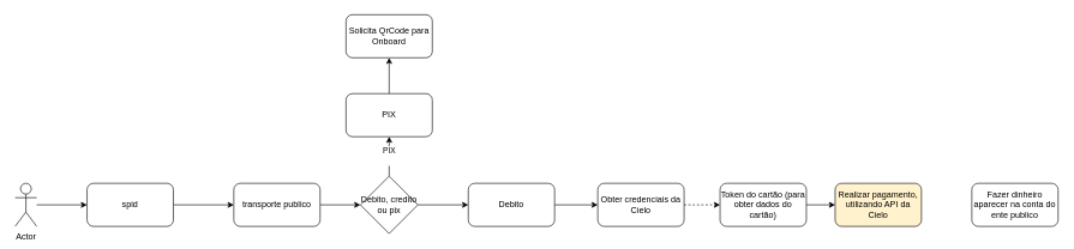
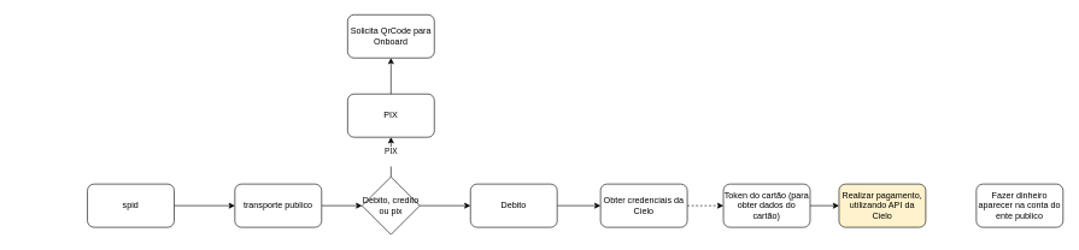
- <mxCell id="3" value="Actor" style="shape=umlActor;verticalLabelPosition=bottom;verticalAlign=top;html=1;outlineConnect=0;" vertex="1" parent="1"><mxGeometry x="20" y="255" width="30" height="60" as="geometry" /></mxCell>
- <mxCell id="2" style="edgeStyle=orthogonalEdgeStyle;rounded=0;orthogonalLoop=1;jettySize=auto;html=1;" edge="1" parent="1" source="3" target="5"><mxGeometry relative="1" as="geometry" /></mxCell>
